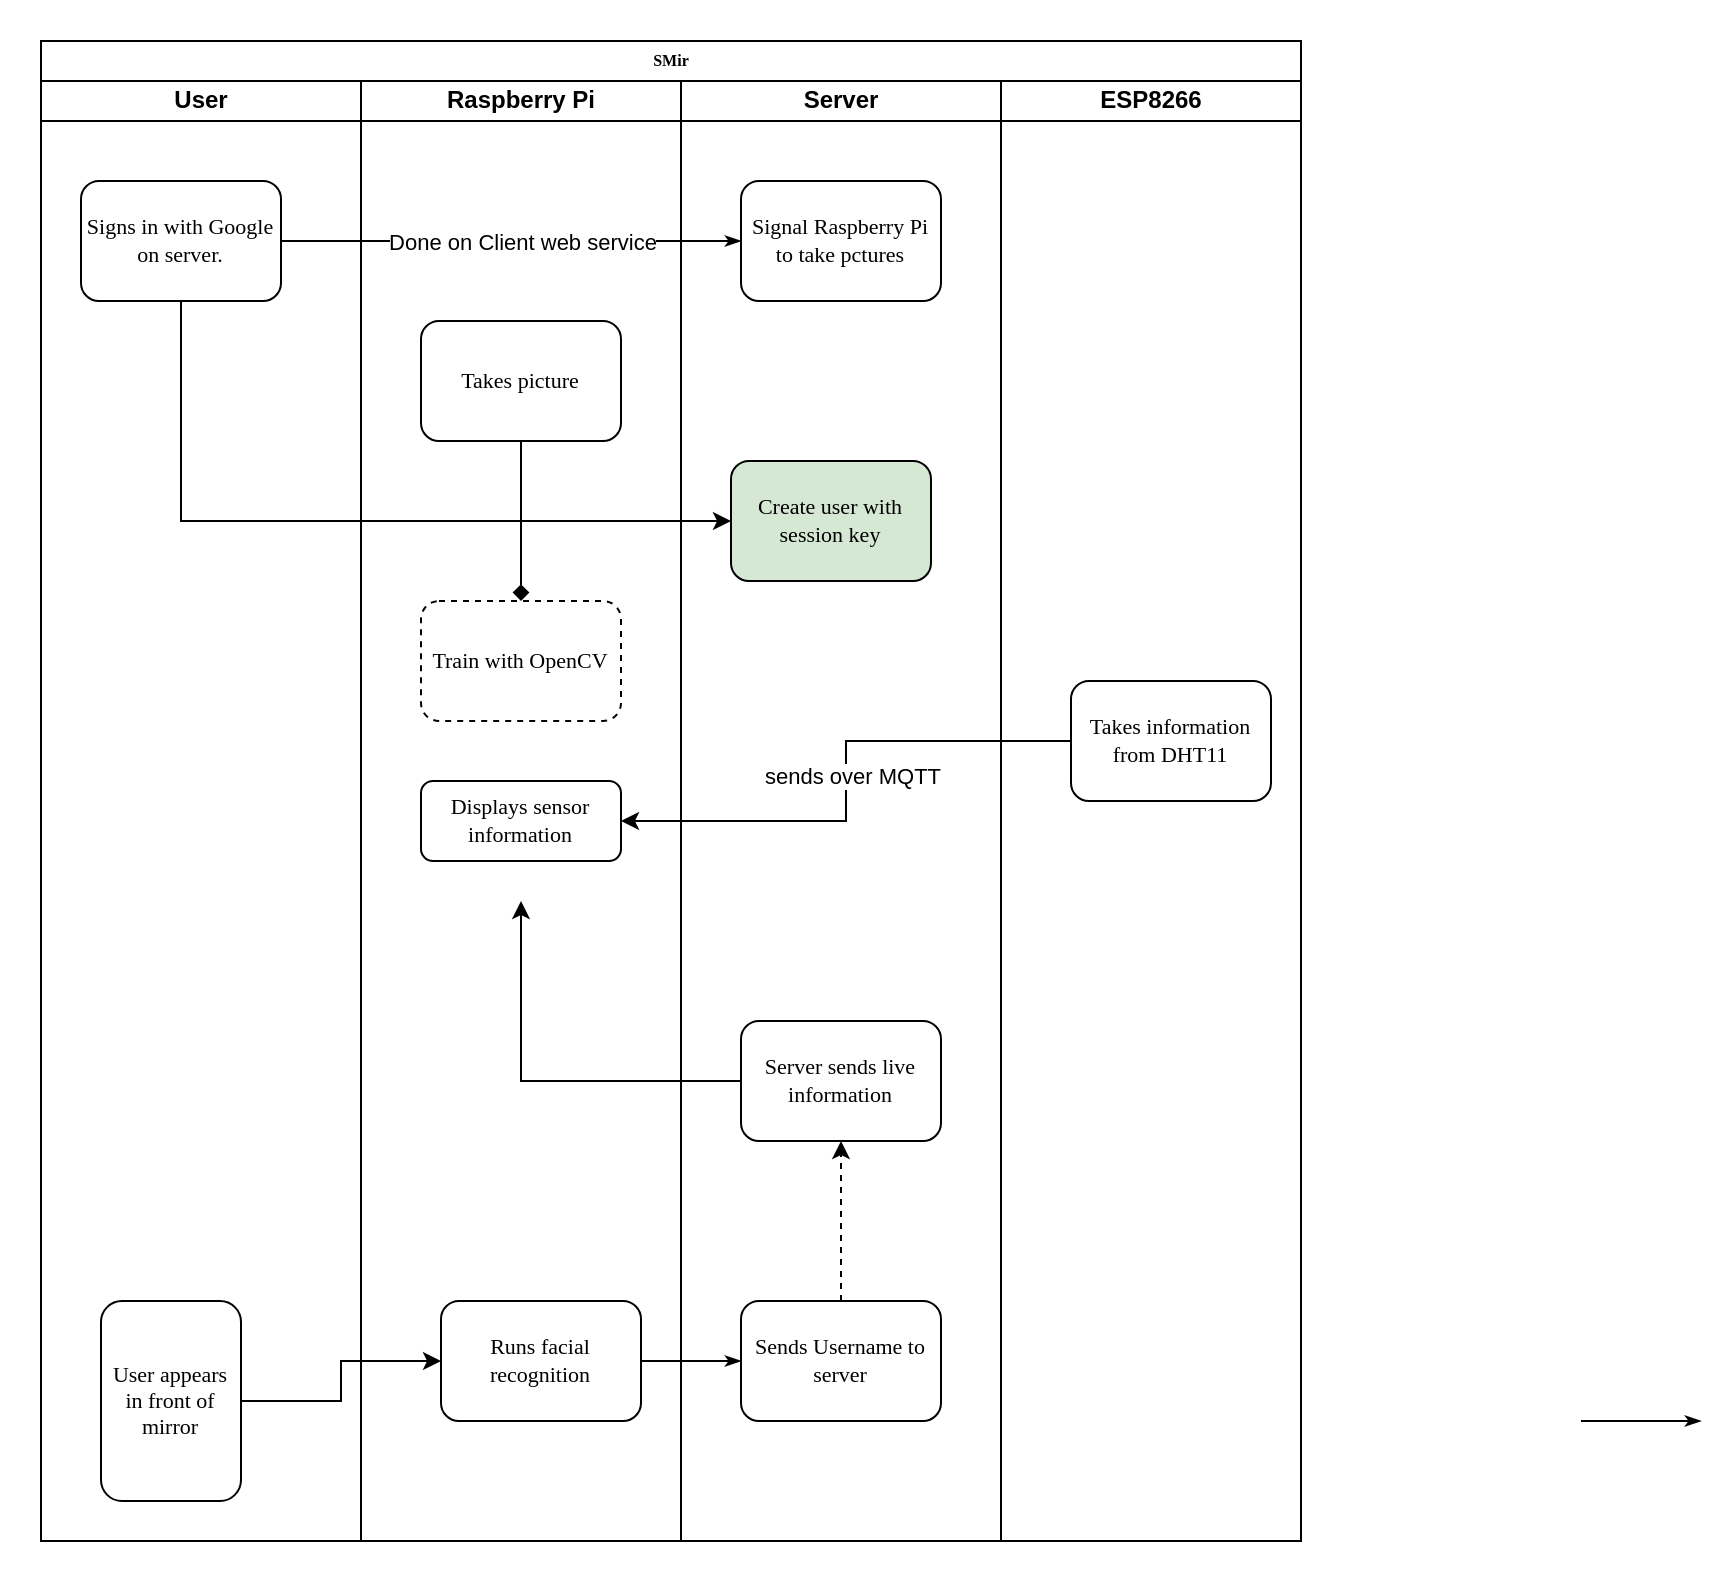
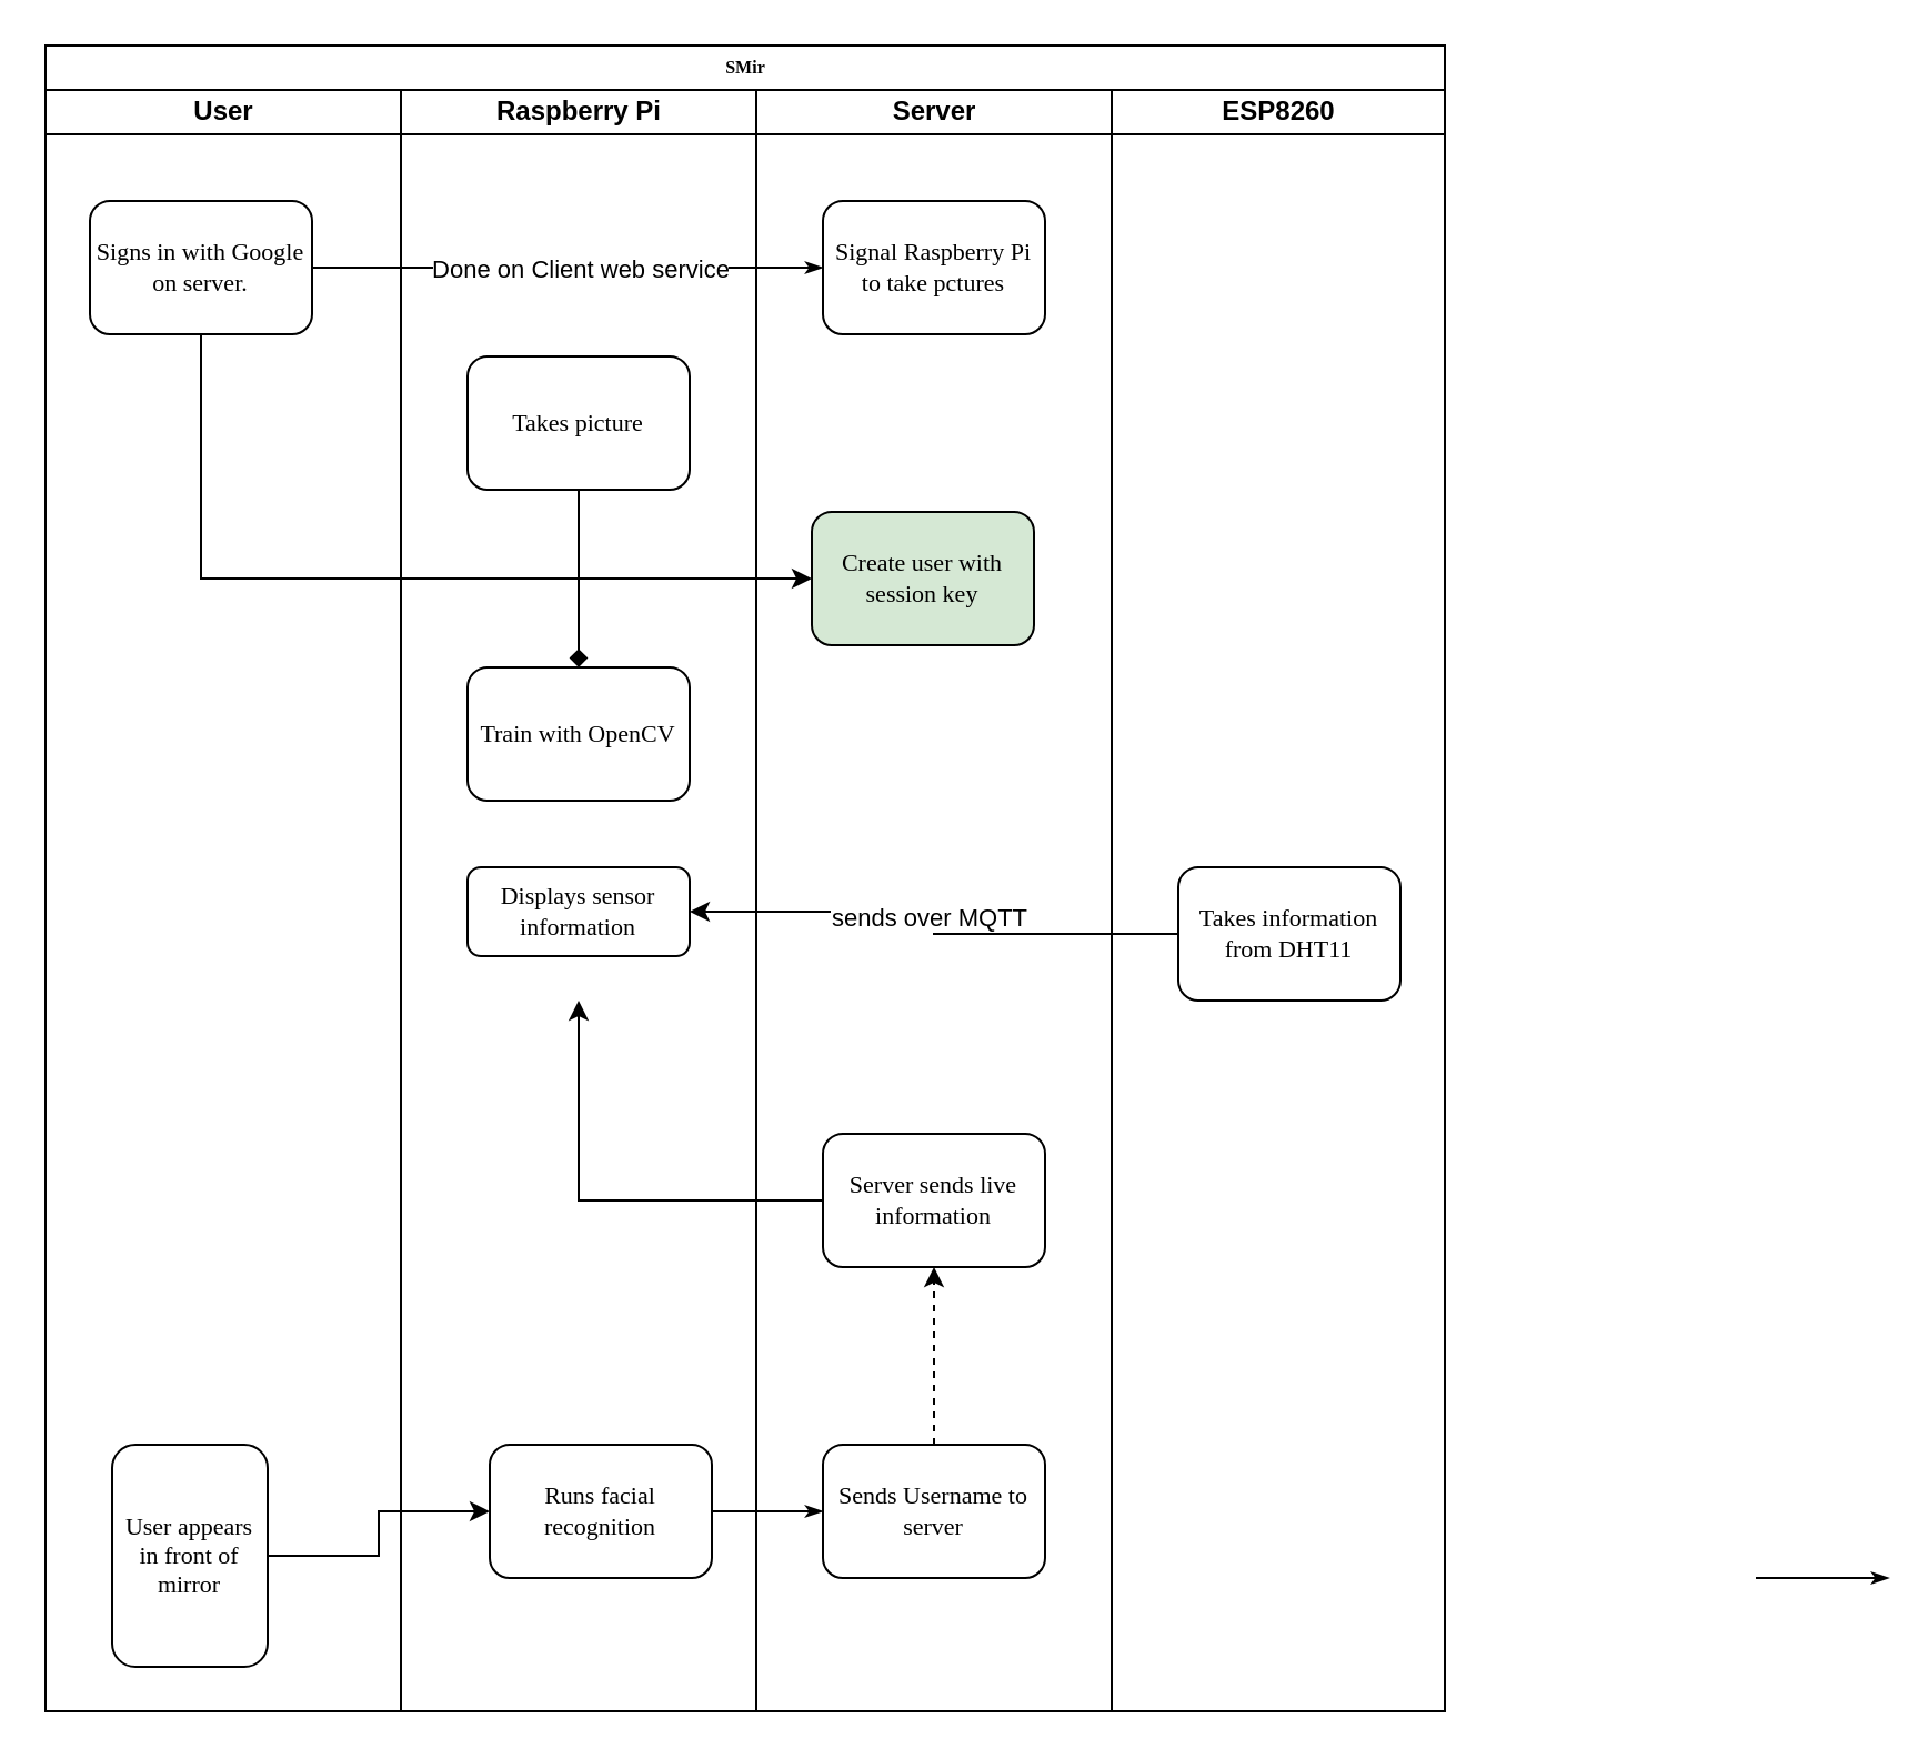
- <mxCell id="25" value="ESP8266" style="swimlane;html=1;startSize=20;" vertex="1" parent="2"><mxGeometry x="480" y="20" width="150" height="730" as="geometry" /></mxCell>
+ <mxCell id="25" value="ESP8260" style="swimlane;html=1;startSize=20;" vertex="1" parent="2"><mxGeometry x="480" y="20" width="150" height="730" as="geometry" /></mxCell>
- <mxCell id="15" value="Train with OpenCV" style="rounded=1;whiteSpace=wrap;html=1;shadow=0;labelBackgroundColor=none;strokeColor=#000000;strokeWidth=1;fillColor=#ffffff;fontFamily=Verdana;fontSize=11;fontColor=#000000;align=center;dashed=1;" vertex="1" parent="10"><mxGeometry x="30" y="260" width="100" height="60" as="geometry" /></mxCell>
+ <mxCell id="15" value="Train with OpenCV" style="rounded=1;whiteSpace=wrap;html=1;shadow=0;labelBackgroundColor=none;strokeColor=#000000;strokeWidth=1;fillColor=#ffffff;fontFamily=Verdana;fontSize=11;fontColor=#000000;align=center;" vertex="1" parent="10"><mxGeometry x="30" y="260" width="100" height="60" as="geometry" /></mxCell>
- <mxCell id="26" value="Takes information from DHT11" style="rounded=1;whiteSpace=wrap;html=1;shadow=0;labelBackgroundColor=none;strokeColor=#000000;strokeWidth=1;fillColor=#ffffff;fontFamily=Verdana;fontSize=11;fontColor=#000000;align=center;" vertex="1" parent="25"><mxGeometry x="35" y="300" width="100" height="60" as="geometry" /></mxCell>
+ <mxCell id="26" value="Takes information from DHT11" style="rounded=1;whiteSpace=wrap;html=1;shadow=0;labelBackgroundColor=none;strokeColor=#000000;strokeWidth=1;fillColor=#ffffff;fontFamily=Verdana;fontSize=11;fontColor=#000000;align=center;" vertex="1" parent="25"><mxGeometry x="30" y="350" width="100" height="60" as="geometry" /></mxCell>
